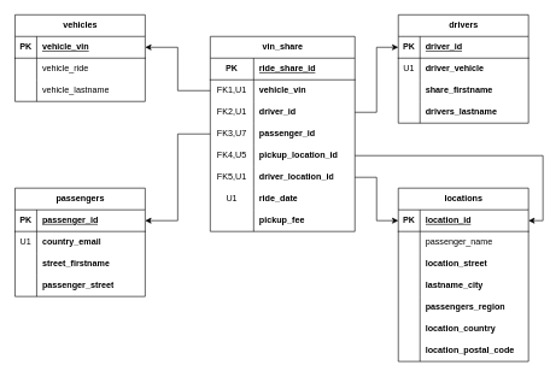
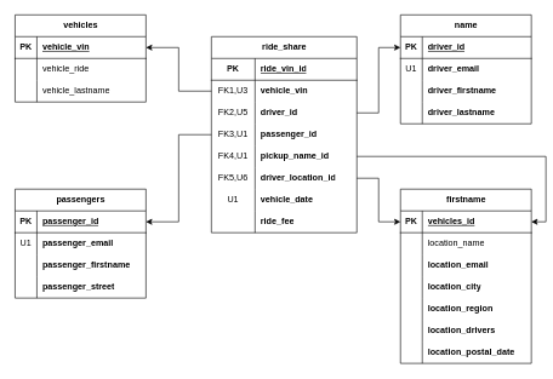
- <mxCell id="12" value="drivers" style="shape=table;startSize=30;container=1;collapsible=1;childLayout=tableLayout;fixedRows=1;rowLines=0;fontStyle=1;align=center;resizeLast=1;html=1;" parent="1" vertex="1"><mxGeometry x="550" y="20" width="180" height="150" as="geometry" /></mxCell>
+ <mxCell id="12" value="name" style="shape=table;startSize=30;container=1;collapsible=1;childLayout=tableLayout;fixedRows=1;rowLines=0;fontStyle=1;align=center;resizeLast=1;html=1;" parent="1" vertex="1"><mxGeometry x="550" y="20" width="180" height="150" as="geometry" /></mxCell>
- <mxCell id="60" value="vin_share" style="shape=table;startSize=30;container=1;collapsible=1;childLayout=tableLayout;fixedRows=1;rowLines=0;fontStyle=1;align=center;resizeLast=1;html=1;" parent="1" vertex="1"><mxGeometry x="290" y="50" width="200" height="270" as="geometry" /></mxCell>
+ <mxCell id="60" value="ride_share" style="shape=table;startSize=30;container=1;collapsible=1;childLayout=tableLayout;fixedRows=1;rowLines=0;fontStyle=1;align=center;resizeLast=1;html=1;" parent="1" vertex="1"><mxGeometry x="290" y="50" width="200" height="270" as="geometry" /></mxCell>
- <mxCell id="63" value="ride_share_id" style="shape=partialRectangle;connectable=0;fillColor=none;top=0;left=0;bottom=0;right=0;align=left;spacingLeft=6;fontStyle=5;overflow=hidden;whiteSpace=wrap;html=1;" parent="61" vertex="1"><mxGeometry x="60" width="140" height="30" as="geometry"><mxRectangle width="140" height="30" as="alternateBounds" /></mxGeometry></mxCell>
+ <mxCell id="63" value="ride_vin_id" style="shape=partialRectangle;connectable=0;fillColor=none;top=0;left=0;bottom=0;right=0;align=left;spacingLeft=6;fontStyle=5;overflow=hidden;whiteSpace=wrap;html=1;" parent="61" vertex="1"><mxGeometry x="60" width="140" height="30" as="geometry"><mxRectangle width="140" height="30" as="alternateBounds" /></mxGeometry></mxCell>
- <mxCell id="18" value="&lt;b&gt;driver_vehicle&lt;/b&gt;" style="shape=partialRectangle;connectable=0;fillColor=none;top=0;left=0;bottom=0;right=0;align=left;spacingLeft=6;overflow=hidden;whiteSpace=wrap;html=1;" parent="16" vertex="1"><mxGeometry x="30" width="150" height="30" as="geometry"><mxRectangle width="150" height="30" as="alternateBounds" /></mxGeometry></mxCell>
+ <mxCell id="18" value="&lt;b&gt;driver_email&lt;/b&gt;" style="shape=partialRectangle;connectable=0;fillColor=none;top=0;left=0;bottom=0;right=0;align=left;spacingLeft=6;overflow=hidden;whiteSpace=wrap;html=1;" parent="16" vertex="1"><mxGeometry x="30" width="150" height="30" as="geometry"><mxRectangle width="150" height="30" as="alternateBounds" /></mxGeometry></mxCell>
- <mxCell id="65" value="FK1,U1" style="shape=partialRectangle;connectable=0;fillColor=none;top=0;left=0;bottom=0;right=0;editable=1;overflow=hidden;whiteSpace=wrap;html=1;" parent="64" vertex="1"><mxGeometry width="60" height="30" as="geometry"><mxRectangle width="60" height="30" as="alternateBounds" /></mxGeometry></mxCell>
+ <mxCell id="65" value="FK1,U3" style="shape=partialRectangle;connectable=0;fillColor=none;top=0;left=0;bottom=0;right=0;editable=1;overflow=hidden;whiteSpace=wrap;html=1;" parent="64" vertex="1"><mxGeometry width="60" height="30" as="geometry"><mxRectangle width="60" height="30" as="alternateBounds" /></mxGeometry></mxCell>
- <mxCell id="21" value="&lt;b&gt;share_firstname&lt;/b&gt;" style="shape=partialRectangle;connectable=0;fillColor=none;top=0;left=0;bottom=0;right=0;align=left;spacingLeft=6;overflow=hidden;whiteSpace=wrap;html=1;" parent="19" vertex="1"><mxGeometry x="30" width="150" height="30" as="geometry"><mxRectangle width="150" height="30" as="alternateBounds" /></mxGeometry></mxCell>
+ <mxCell id="21" value="&lt;b&gt;driver_firstname&lt;/b&gt;" style="shape=partialRectangle;connectable=0;fillColor=none;top=0;left=0;bottom=0;right=0;align=left;spacingLeft=6;overflow=hidden;whiteSpace=wrap;html=1;" parent="19" vertex="1"><mxGeometry x="30" width="150" height="30" as="geometry"><mxRectangle width="150" height="30" as="alternateBounds" /></mxGeometry></mxCell>
- <mxCell id="68" value="FK2,U1" style="shape=partialRectangle;connectable=0;fillColor=none;top=0;left=0;bottom=0;right=0;editable=1;overflow=hidden;whiteSpace=wrap;html=1;" parent="67" vertex="1"><mxGeometry width="60" height="30" as="geometry"><mxRectangle width="60" height="30" as="alternateBounds" /></mxGeometry></mxCell>
+ <mxCell id="68" value="FK2,U5" style="shape=partialRectangle;connectable=0;fillColor=none;top=0;left=0;bottom=0;right=0;editable=1;overflow=hidden;whiteSpace=wrap;html=1;" parent="67" vertex="1"><mxGeometry width="60" height="30" as="geometry"><mxRectangle width="60" height="30" as="alternateBounds" /></mxGeometry></mxCell>
- <mxCell id="24" value="&lt;b&gt;drivers_lastname&lt;/b&gt;" style="shape=partialRectangle;connectable=0;fillColor=none;top=0;left=0;bottom=0;right=0;align=left;spacingLeft=6;overflow=hidden;whiteSpace=wrap;html=1;" parent="22" vertex="1"><mxGeometry x="30" width="150" height="30" as="geometry"><mxRectangle width="150" height="30" as="alternateBounds" /></mxGeometry></mxCell>
+ <mxCell id="24" value="&lt;b&gt;driver_lastname&lt;/b&gt;" style="shape=partialRectangle;connectable=0;fillColor=none;top=0;left=0;bottom=0;right=0;align=left;spacingLeft=6;overflow=hidden;whiteSpace=wrap;html=1;" parent="22" vertex="1"><mxGeometry x="30" width="150" height="30" as="geometry"><mxRectangle width="150" height="30" as="alternateBounds" /></mxGeometry></mxCell>
- <mxCell id="71" value="FK3,U7" style="shape=partialRectangle;connectable=0;fillColor=none;top=0;left=0;bottom=0;right=0;editable=1;overflow=hidden;whiteSpace=wrap;html=1;" parent="70" vertex="1"><mxGeometry width="60" height="30" as="geometry"><mxRectangle width="60" height="30" as="alternateBounds" /></mxGeometry></mxCell>
+ <mxCell id="71" value="FK3,U1" style="shape=partialRectangle;connectable=0;fillColor=none;top=0;left=0;bottom=0;right=0;editable=1;overflow=hidden;whiteSpace=wrap;html=1;" parent="70" vertex="1"><mxGeometry width="60" height="30" as="geometry"><mxRectangle width="60" height="30" as="alternateBounds" /></mxGeometry></mxCell>
- <mxCell id="74" value="FK4,U5" style="shape=partialRectangle;connectable=0;fillColor=none;top=0;left=0;bottom=0;right=0;editable=1;overflow=hidden;whiteSpace=wrap;html=1;" parent="73" vertex="1"><mxGeometry width="60" height="30" as="geometry"><mxRectangle width="60" height="30" as="alternateBounds" /></mxGeometry></mxCell>
+ <mxCell id="74" value="FK4,U1" style="shape=partialRectangle;connectable=0;fillColor=none;top=0;left=0;bottom=0;right=0;editable=1;overflow=hidden;whiteSpace=wrap;html=1;" parent="73" vertex="1"><mxGeometry width="60" height="30" as="geometry"><mxRectangle width="60" height="30" as="alternateBounds" /></mxGeometry></mxCell>
- <mxCell id="75" value="&lt;b&gt;pickup_location_id&lt;/b&gt;" style="shape=partialRectangle;connectable=0;fillColor=none;top=0;left=0;bottom=0;right=0;align=left;spacingLeft=6;overflow=hidden;whiteSpace=wrap;html=1;" parent="73" vertex="1"><mxGeometry x="60" width="140" height="30" as="geometry"><mxRectangle width="140" height="30" as="alternateBounds" /></mxGeometry></mxCell>
+ <mxCell id="75" value="&lt;b&gt;pickup_name_id&lt;/b&gt;" style="shape=partialRectangle;connectable=0;fillColor=none;top=0;left=0;bottom=0;right=0;align=left;spacingLeft=6;overflow=hidden;whiteSpace=wrap;html=1;" parent="73" vertex="1"><mxGeometry x="60" width="140" height="30" as="geometry"><mxRectangle width="140" height="30" as="alternateBounds" /></mxGeometry></mxCell>
- <mxCell id="77" value="FK5,U1" style="shape=partialRectangle;connectable=0;fillColor=none;top=0;left=0;bottom=0;right=0;editable=1;overflow=hidden;whiteSpace=wrap;html=1;" parent="76" vertex="1"><mxGeometry width="60" height="30" as="geometry"><mxRectangle width="60" height="30" as="alternateBounds" /></mxGeometry></mxCell>
+ <mxCell id="77" value="FK5,U6" style="shape=partialRectangle;connectable=0;fillColor=none;top=0;left=0;bottom=0;right=0;editable=1;overflow=hidden;whiteSpace=wrap;html=1;" parent="76" vertex="1"><mxGeometry width="60" height="30" as="geometry"><mxRectangle width="60" height="30" as="alternateBounds" /></mxGeometry></mxCell>
- <mxCell id="81" value="&lt;b&gt;ride_date&lt;/b&gt;" style="shape=partialRectangle;connectable=0;fillColor=none;top=0;left=0;bottom=0;right=0;align=left;spacingLeft=6;overflow=hidden;whiteSpace=wrap;html=1;" parent="79" vertex="1"><mxGeometry x="60" width="140" height="30" as="geometry"><mxRectangle width="140" height="30" as="alternateBounds" /></mxGeometry></mxCell>
+ <mxCell id="81" value="&lt;b&gt;vehicle_date&lt;/b&gt;" style="shape=partialRectangle;connectable=0;fillColor=none;top=0;left=0;bottom=0;right=0;align=left;spacingLeft=6;overflow=hidden;whiteSpace=wrap;html=1;" parent="79" vertex="1"><mxGeometry x="60" width="140" height="30" as="geometry"><mxRectangle width="140" height="30" as="alternateBounds" /></mxGeometry></mxCell>
- <mxCell id="38" value="locations" style="shape=table;startSize=30;container=1;collapsible=1;childLayout=tableLayout;fixedRows=1;rowLines=0;fontStyle=1;align=center;resizeLast=1;html=1;" parent="1" vertex="1"><mxGeometry x="550" y="260" width="180" height="240" as="geometry" /></mxCell>
+ <mxCell id="38" value="firstname" style="shape=table;startSize=30;container=1;collapsible=1;childLayout=tableLayout;fixedRows=1;rowLines=0;fontStyle=1;align=center;resizeLast=1;html=1;" parent="1" vertex="1"><mxGeometry x="550" y="260" width="180" height="240" as="geometry" /></mxCell>
- <mxCell id="84" value="&lt;b&gt;pickup_fee&lt;/b&gt;" style="shape=partialRectangle;connectable=0;fillColor=none;top=0;left=0;bottom=0;right=0;align=left;spacingLeft=6;overflow=hidden;whiteSpace=wrap;html=1;" parent="82" vertex="1"><mxGeometry x="60" width="140" height="30" as="geometry"><mxRectangle width="140" height="30" as="alternateBounds" /></mxGeometry></mxCell>
+ <mxCell id="84" value="&lt;b&gt;ride_fee&lt;/b&gt;" style="shape=partialRectangle;connectable=0;fillColor=none;top=0;left=0;bottom=0;right=0;align=left;spacingLeft=6;overflow=hidden;whiteSpace=wrap;html=1;" parent="82" vertex="1"><mxGeometry x="60" width="140" height="30" as="geometry"><mxRectangle width="140" height="30" as="alternateBounds" /></mxGeometry></mxCell>
- <mxCell id="41" value="location_id" style="shape=partialRectangle;connectable=0;fillColor=none;top=0;left=0;bottom=0;right=0;align=left;spacingLeft=6;fontStyle=5;overflow=hidden;whiteSpace=wrap;html=1;" parent="39" vertex="1"><mxGeometry x="30" width="150" height="30" as="geometry"><mxRectangle width="150" height="30" as="alternateBounds" /></mxGeometry></mxCell>
+ <mxCell id="41" value="vehicles_id" style="shape=partialRectangle;connectable=0;fillColor=none;top=0;left=0;bottom=0;right=0;align=left;spacingLeft=6;fontStyle=5;overflow=hidden;whiteSpace=wrap;html=1;" parent="39" vertex="1"><mxGeometry x="30" width="150" height="30" as="geometry"><mxRectangle width="150" height="30" as="alternateBounds" /></mxGeometry></mxCell>
- <mxCell id="31" value="&lt;b&gt;country_email&lt;/b&gt;" style="shape=partialRectangle;connectable=0;fillColor=none;top=0;left=0;bottom=0;right=0;align=left;spacingLeft=6;overflow=hidden;whiteSpace=wrap;html=1;" parent="29" vertex="1"><mxGeometry x="30" width="150" height="30" as="geometry"><mxRectangle width="150" height="30" as="alternateBounds" /></mxGeometry></mxCell>
+ <mxCell id="31" value="&lt;b&gt;passenger_email&lt;/b&gt;" style="shape=partialRectangle;connectable=0;fillColor=none;top=0;left=0;bottom=0;right=0;align=left;spacingLeft=6;overflow=hidden;whiteSpace=wrap;html=1;" parent="29" vertex="1"><mxGeometry x="30" width="150" height="30" as="geometry"><mxRectangle width="150" height="30" as="alternateBounds" /></mxGeometry></mxCell>
- <mxCell id="44" value="passenger_name" style="shape=partialRectangle;connectable=0;fillColor=none;top=0;left=0;bottom=0;right=0;align=left;spacingLeft=6;overflow=hidden;whiteSpace=wrap;html=1;" parent="42" vertex="1"><mxGeometry x="30" width="150" height="30" as="geometry"><mxRectangle width="150" height="30" as="alternateBounds" /></mxGeometry></mxCell>
+ <mxCell id="44" value="location_name" style="shape=partialRectangle;connectable=0;fillColor=none;top=0;left=0;bottom=0;right=0;align=left;spacingLeft=6;overflow=hidden;whiteSpace=wrap;html=1;" parent="42" vertex="1"><mxGeometry x="30" width="150" height="30" as="geometry"><mxRectangle width="150" height="30" as="alternateBounds" /></mxGeometry></mxCell>
- <mxCell id="34" value="&lt;b&gt;street_firstname&lt;/b&gt;" style="shape=partialRectangle;connectable=0;fillColor=none;top=0;left=0;bottom=0;right=0;align=left;spacingLeft=6;overflow=hidden;whiteSpace=wrap;html=1;" parent="32" vertex="1"><mxGeometry x="30" width="150" height="30" as="geometry"><mxRectangle width="150" height="30" as="alternateBounds" /></mxGeometry></mxCell>
+ <mxCell id="34" value="&lt;b&gt;passenger_firstname&lt;/b&gt;" style="shape=partialRectangle;connectable=0;fillColor=none;top=0;left=0;bottom=0;right=0;align=left;spacingLeft=6;overflow=hidden;whiteSpace=wrap;html=1;" parent="32" vertex="1"><mxGeometry x="30" width="150" height="30" as="geometry"><mxRectangle width="150" height="30" as="alternateBounds" /></mxGeometry></mxCell>
- <mxCell id="47" value="&lt;b&gt;location_street&lt;/b&gt;" style="shape=partialRectangle;connectable=0;fillColor=none;top=0;left=0;bottom=0;right=0;align=left;spacingLeft=6;overflow=hidden;whiteSpace=wrap;html=1;" parent="45" vertex="1"><mxGeometry x="30" width="150" height="30" as="geometry"><mxRectangle width="150" height="30" as="alternateBounds" /></mxGeometry></mxCell>
+ <mxCell id="47" value="&lt;b&gt;location_email&lt;/b&gt;" style="shape=partialRectangle;connectable=0;fillColor=none;top=0;left=0;bottom=0;right=0;align=left;spacingLeft=6;overflow=hidden;whiteSpace=wrap;html=1;" parent="45" vertex="1"><mxGeometry x="30" width="150" height="30" as="geometry"><mxRectangle width="150" height="30" as="alternateBounds" /></mxGeometry></mxCell>
- <mxCell id="50" value="&lt;b&gt;lastname_city&lt;/b&gt;" style="shape=partialRectangle;connectable=0;fillColor=none;top=0;left=0;bottom=0;right=0;align=left;spacingLeft=6;overflow=hidden;whiteSpace=wrap;html=1;" parent="48" vertex="1"><mxGeometry x="30" width="150" height="30" as="geometry"><mxRectangle width="150" height="30" as="alternateBounds" /></mxGeometry></mxCell>
+ <mxCell id="50" value="&lt;b&gt;location_city&lt;/b&gt;" style="shape=partialRectangle;connectable=0;fillColor=none;top=0;left=0;bottom=0;right=0;align=left;spacingLeft=6;overflow=hidden;whiteSpace=wrap;html=1;" parent="48" vertex="1"><mxGeometry x="30" width="150" height="30" as="geometry"><mxRectangle width="150" height="30" as="alternateBounds" /></mxGeometry></mxCell>
- <mxCell id="53" value="&lt;b&gt;passengers_region&lt;/b&gt;" style="shape=partialRectangle;connectable=0;fillColor=none;top=0;left=0;bottom=0;right=0;align=left;spacingLeft=6;overflow=hidden;whiteSpace=wrap;html=1;" parent="51" vertex="1"><mxGeometry x="30" width="150" height="30" as="geometry"><mxRectangle width="150" height="30" as="alternateBounds" /></mxGeometry></mxCell>
+ <mxCell id="53" value="&lt;b&gt;location_region&lt;/b&gt;" style="shape=partialRectangle;connectable=0;fillColor=none;top=0;left=0;bottom=0;right=0;align=left;spacingLeft=6;overflow=hidden;whiteSpace=wrap;html=1;" parent="51" vertex="1"><mxGeometry x="30" width="150" height="30" as="geometry"><mxRectangle width="150" height="30" as="alternateBounds" /></mxGeometry></mxCell>
- <mxCell id="56" value="&lt;b&gt;location_country&lt;/b&gt;" style="shape=partialRectangle;connectable=0;fillColor=none;top=0;left=0;bottom=0;right=0;align=left;spacingLeft=6;overflow=hidden;whiteSpace=wrap;html=1;" parent="54" vertex="1"><mxGeometry x="30" width="150" height="30" as="geometry"><mxRectangle width="150" height="30" as="alternateBounds" /></mxGeometry></mxCell>
+ <mxCell id="56" value="&lt;b&gt;location_drivers&lt;/b&gt;" style="shape=partialRectangle;connectable=0;fillColor=none;top=0;left=0;bottom=0;right=0;align=left;spacingLeft=6;overflow=hidden;whiteSpace=wrap;html=1;" parent="54" vertex="1"><mxGeometry x="30" width="150" height="30" as="geometry"><mxRectangle width="150" height="30" as="alternateBounds" /></mxGeometry></mxCell>
- <mxCell id="59" value="&lt;b&gt;location_postal_code&lt;/b&gt;" style="shape=partialRectangle;connectable=0;fillColor=none;top=0;left=0;bottom=0;right=0;align=left;spacingLeft=6;overflow=hidden;whiteSpace=wrap;html=1;" parent="57" vertex="1"><mxGeometry x="30" width="150" height="30" as="geometry"><mxRectangle width="150" height="30" as="alternateBounds" /></mxGeometry></mxCell>
+ <mxCell id="59" value="&lt;b&gt;location_postal_date&lt;/b&gt;" style="shape=partialRectangle;connectable=0;fillColor=none;top=0;left=0;bottom=0;right=0;align=left;spacingLeft=6;overflow=hidden;whiteSpace=wrap;html=1;" parent="57" vertex="1"><mxGeometry x="30" width="150" height="30" as="geometry"><mxRectangle width="150" height="30" as="alternateBounds" /></mxGeometry></mxCell>
